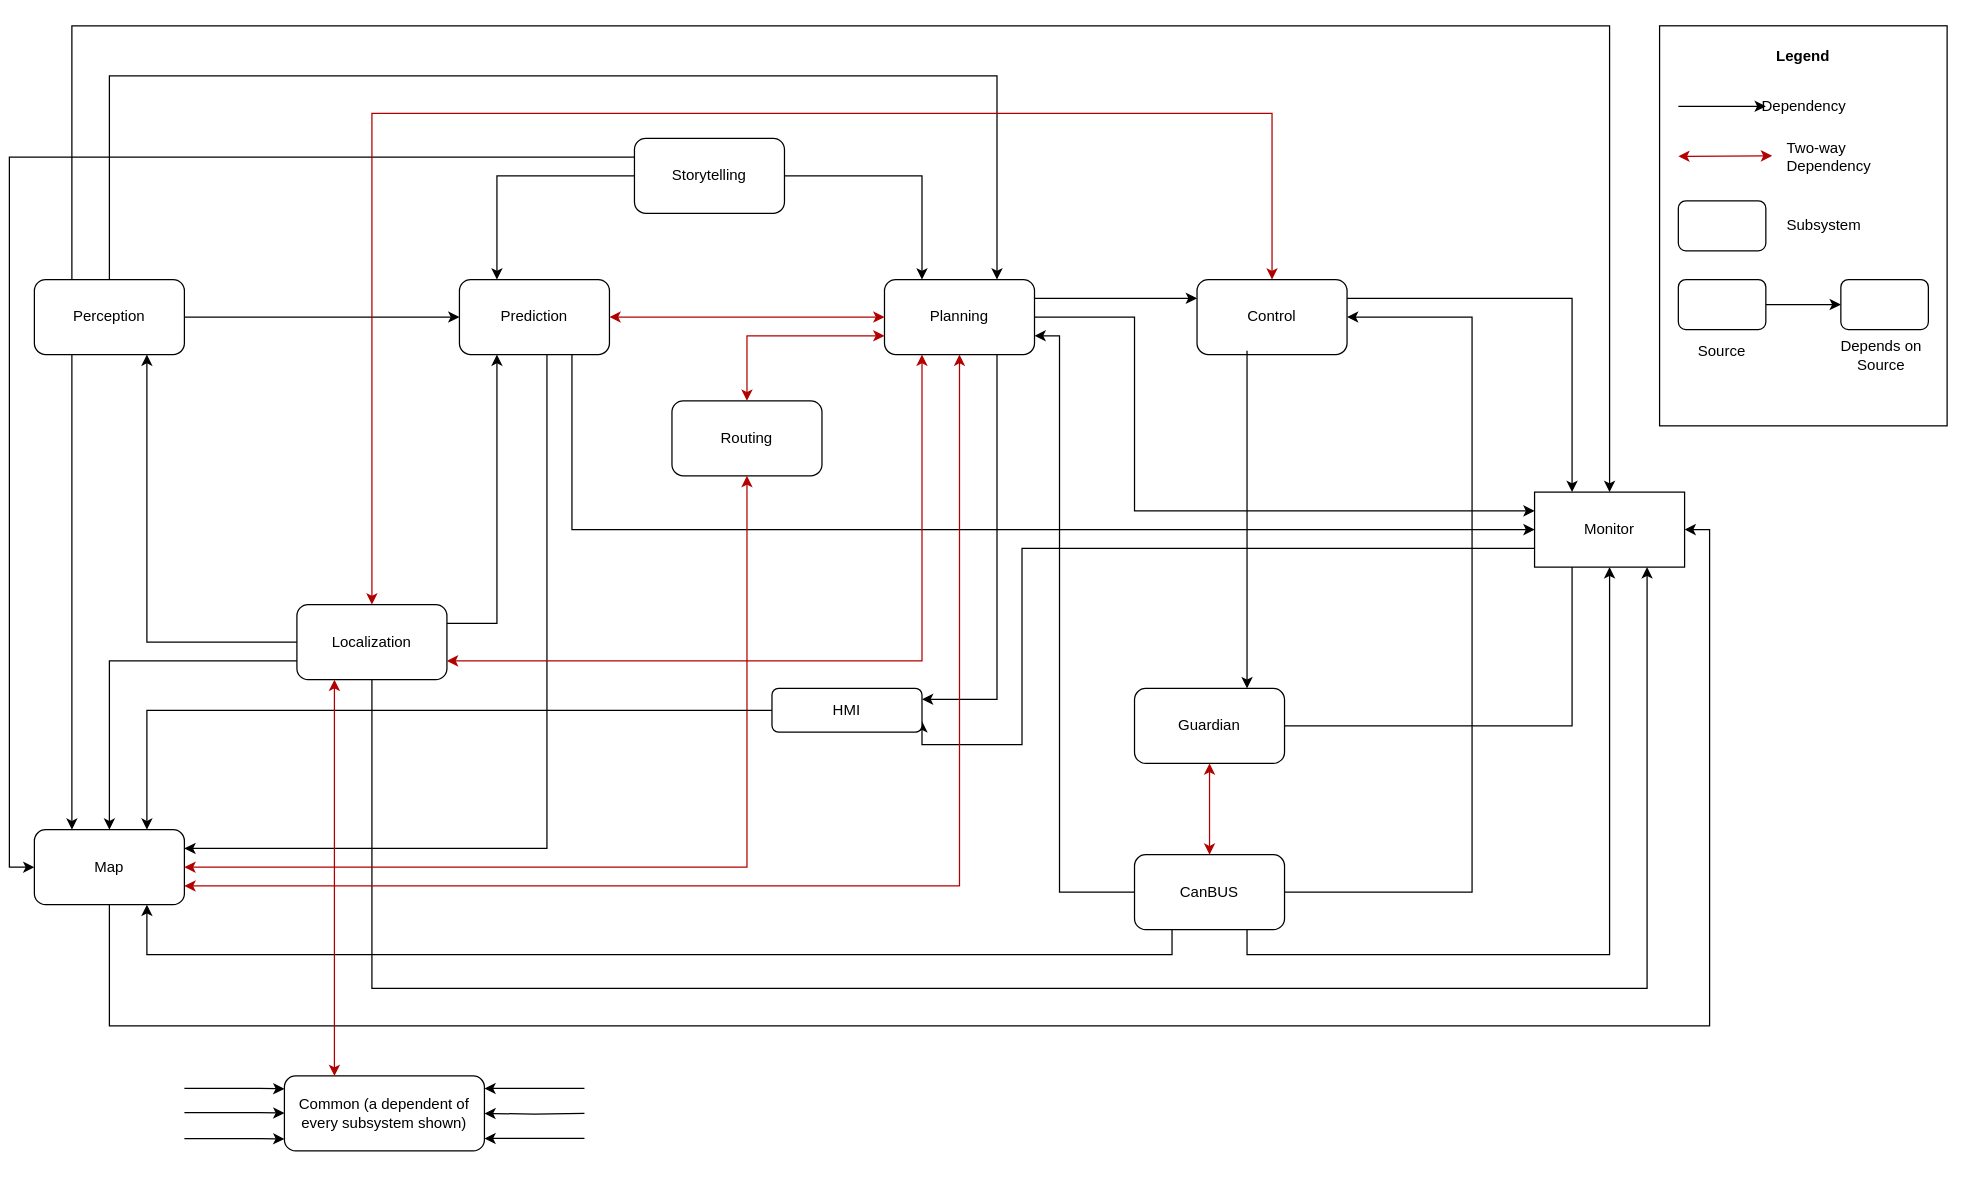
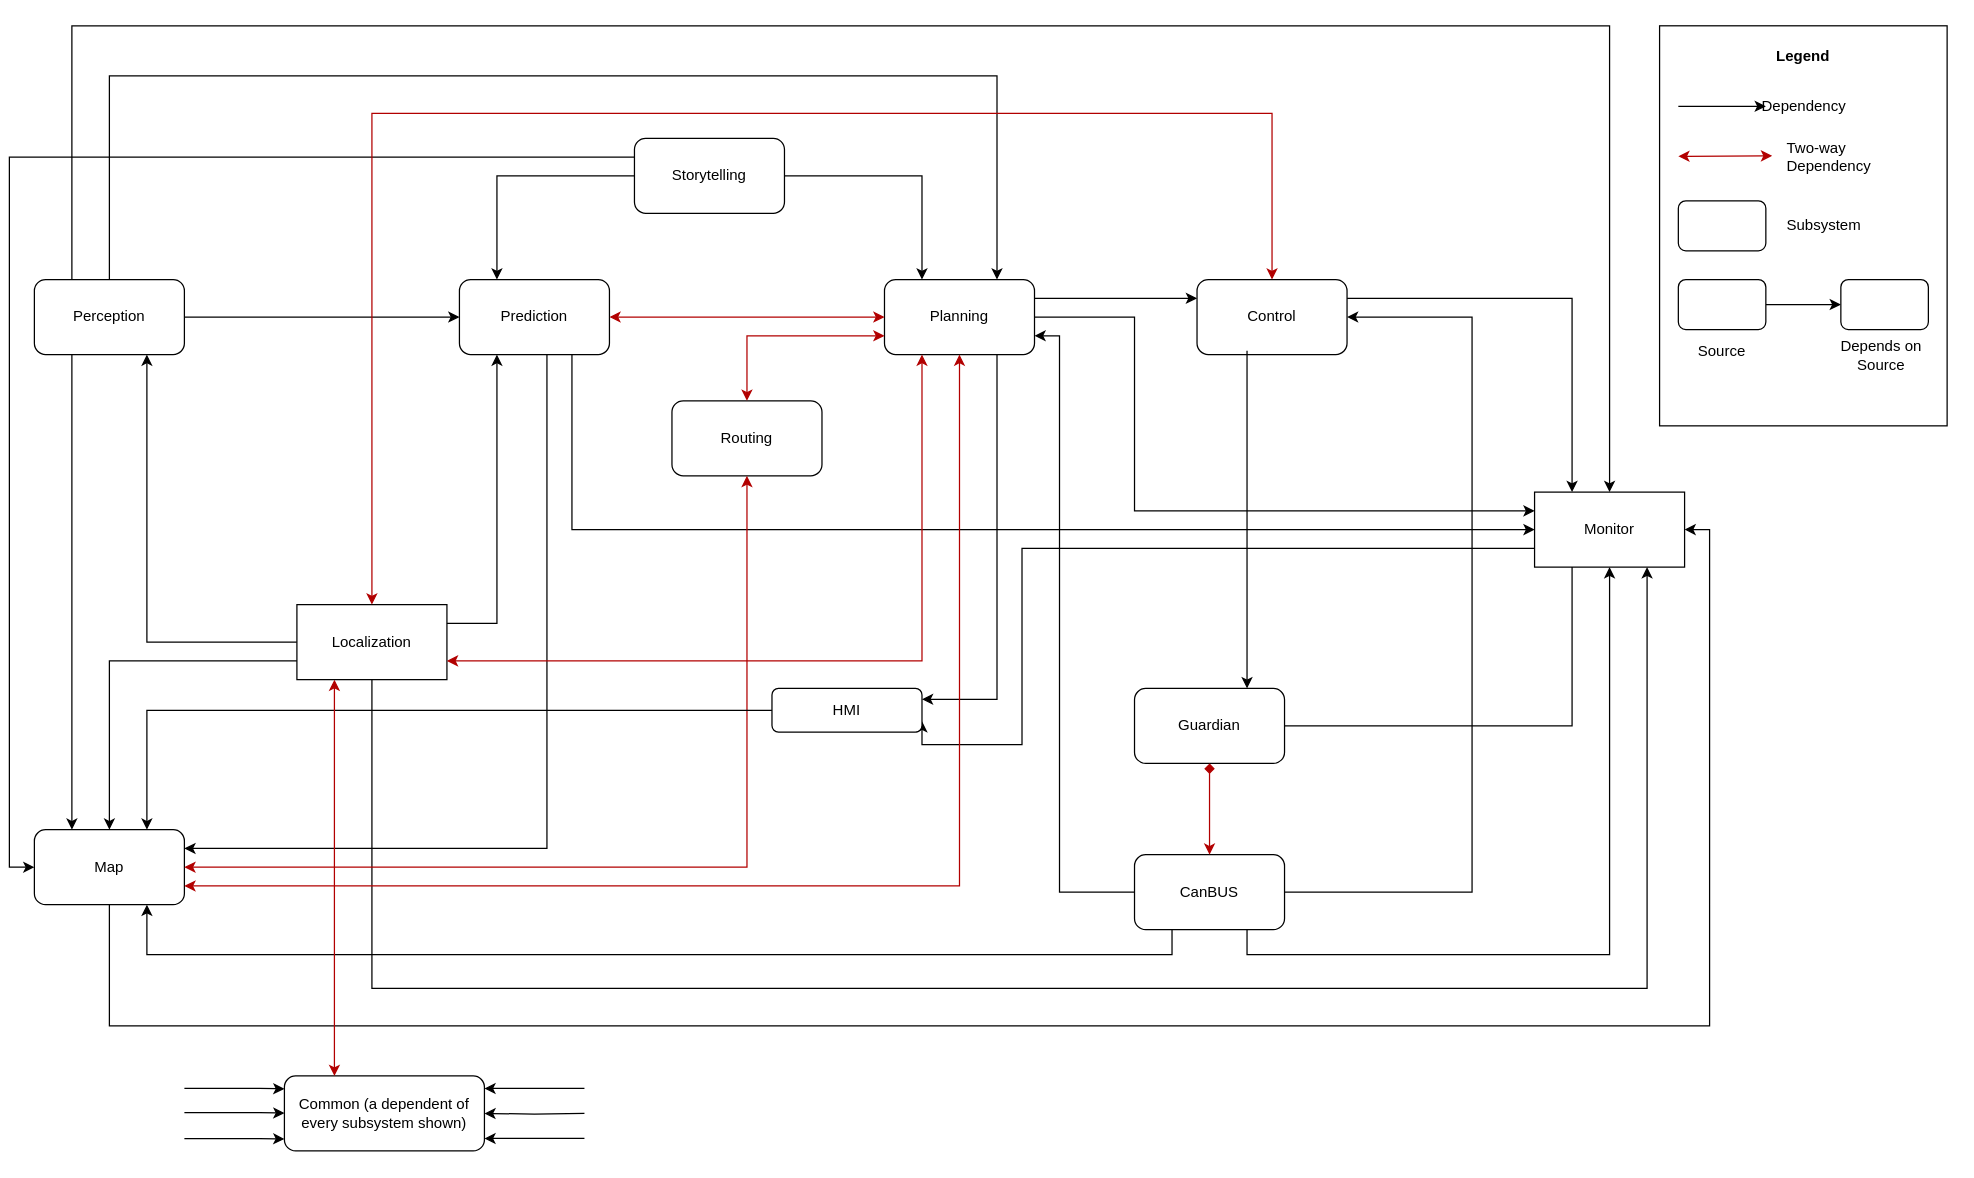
- <mxCell id="4" value="Localization" style="rounded=1;whiteSpace=wrap;html=1;" parent="1" vertex="1"><mxGeometry x="230" y="483" width="120" height="60" as="geometry" /></mxCell>
+ <mxCell id="4" value="Localization" style="whiteSpace=wrap;html=1;rounded=0;" parent="1" vertex="1"><mxGeometry x="230" y="483" width="120" height="60" as="geometry" /></mxCell>
- <mxCell id="40" value="" style="endArrow=classic;startArrow=classic;html=1;rounded=0;strokeColor=#B20000;exitX=0.5;exitY=0;exitDx=0;exitDy=0;entryX=0.5;entryY=1;entryDx=0;entryDy=0;fillColor=#e51400;" parent="1" source="16" target="37" edge="1"><mxGeometry width="50" height="50" relative="1" as="geometry"><mxPoint x="1200" y="640" as="sourcePoint" /><mxPoint x="980" y="640" as="targetPoint" /></mxGeometry></mxCell>
+ <mxCell id="40" value="" style="endArrow=diamond;startArrow=classic;html=1;rounded=0;strokeColor=#B20000;exitX=0.5;exitY=0;exitDx=0;exitDy=0;entryX=0.5;entryY=1;entryDx=0;entryDy=0;fillColor=#e51400;" parent="1" source="16" target="37" edge="1"><mxGeometry width="50" height="50" relative="1" as="geometry"><mxPoint x="1200" y="640" as="sourcePoint" /><mxPoint x="980" y="640" as="targetPoint" /></mxGeometry></mxCell>
